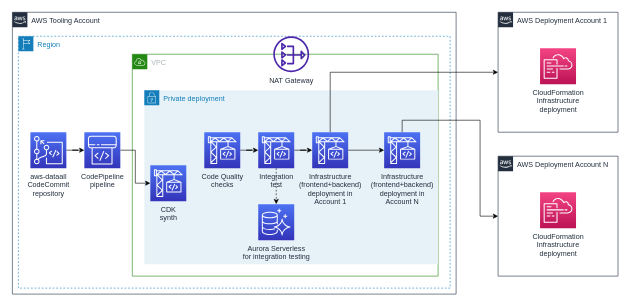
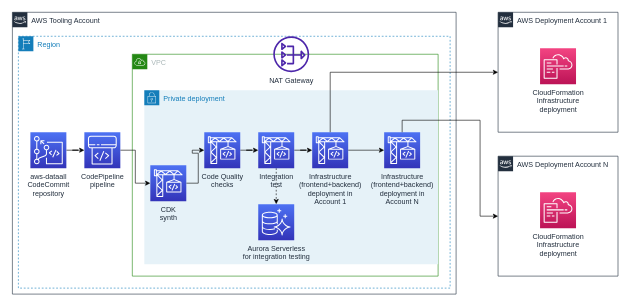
+ <mxCell id="6" style="edgeStyle=orthogonalEdgeStyle;rounded=0;orthogonalLoop=1;jettySize=auto;html=1;entryX=0;entryY=0.5;entryDx=0;entryDy=0;entryPerimeter=0;" edge="1" parent="5" source="7" target="14"><mxGeometry relative="1" as="geometry" /></mxCell>
